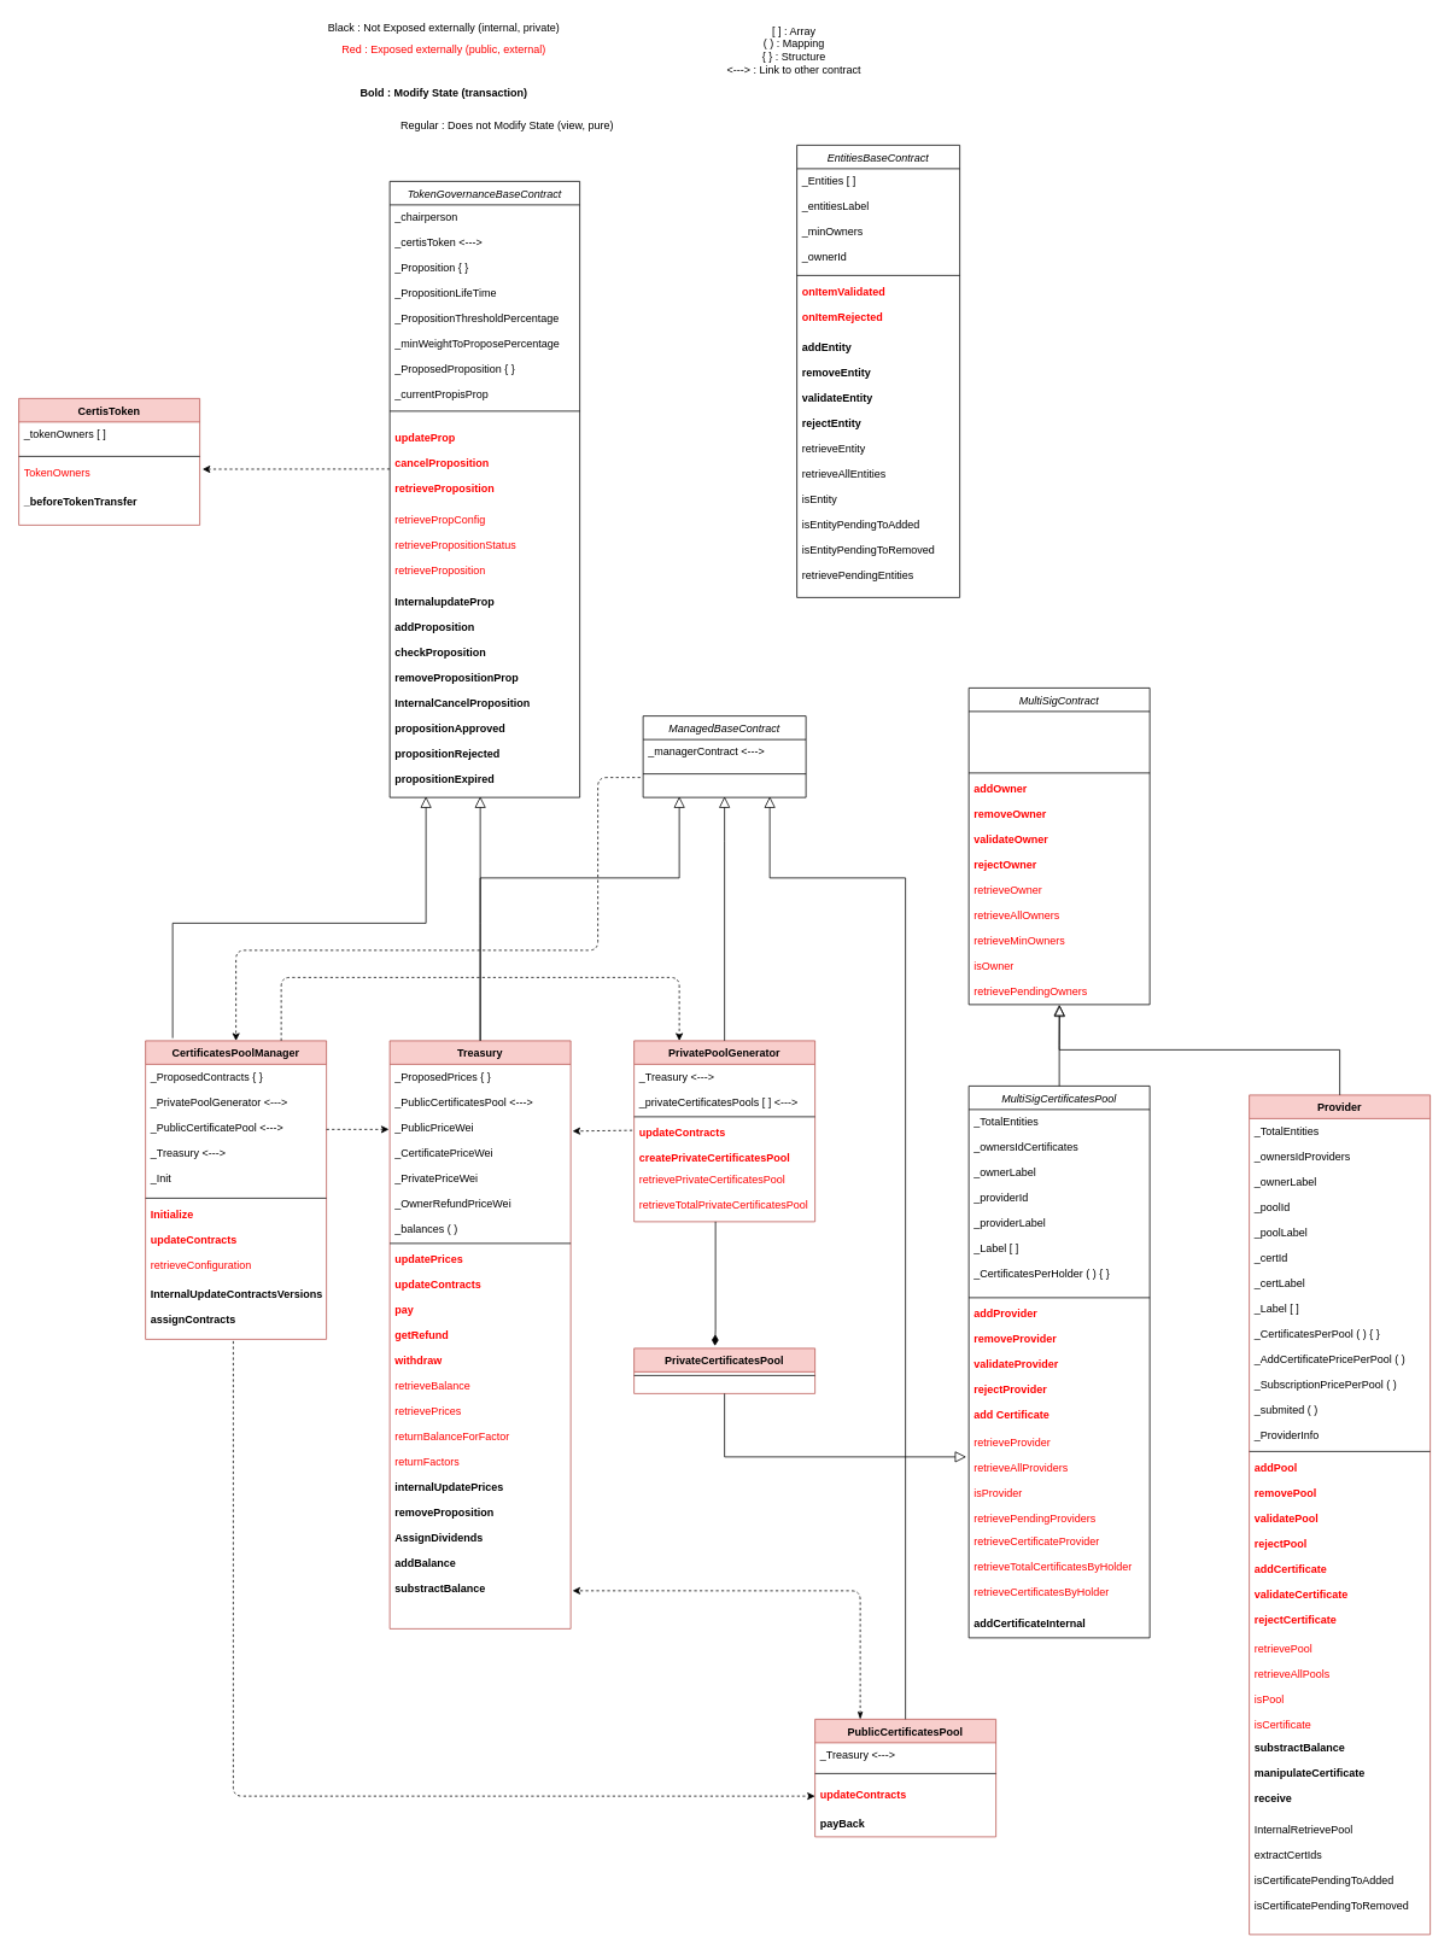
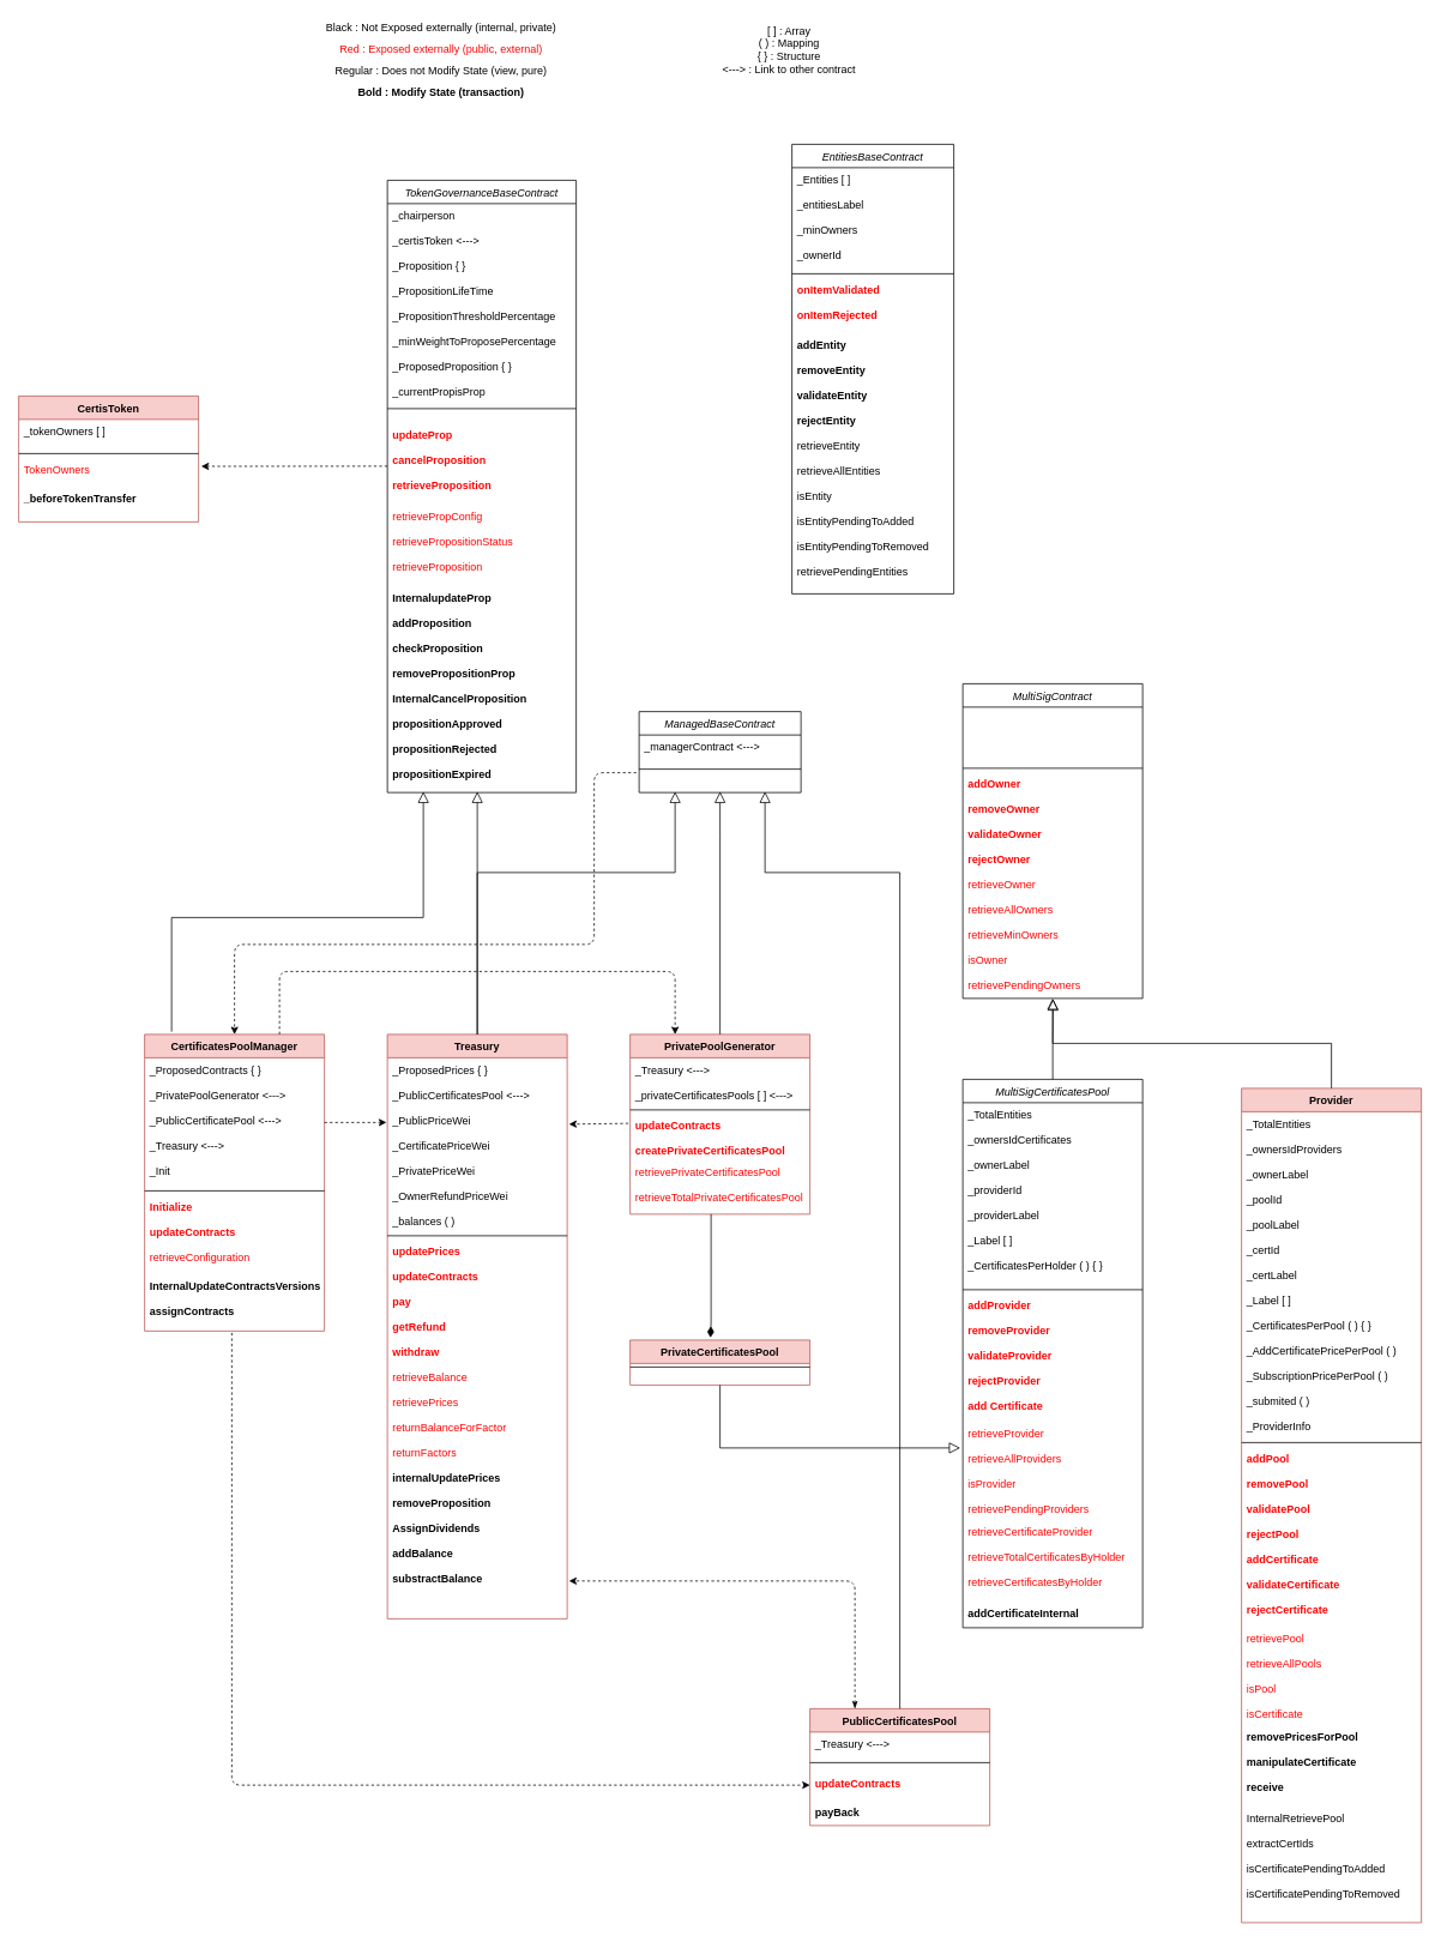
- <mxCell id="15" value="&lt;span style=&quot;font-weight: normal&quot;&gt;&lt;font color=&quot;#000000&quot;&gt;Regular : Does not Modify State (view, pure)&lt;/font&gt;&lt;/span&gt;" style="text;html=1;strokeColor=none;fillColor=none;align=center;verticalAlign=middle;whiteSpace=wrap;rounded=0;fontColor=#FF0000;fontStyle=1" vertex="1" parent="1"><mxGeometry x="400" y="129" width="320" height="20" as="geometry" /></mxCell>
+ <mxCell id="15" value="&lt;span style=&quot;font-weight: normal&quot;&gt;&lt;font color=&quot;#000000&quot;&gt;Regular : Does not Modify State (view, pure)&lt;/font&gt;&lt;/span&gt;" style="text;html=1;strokeColor=none;fillColor=none;align=center;verticalAlign=middle;whiteSpace=wrap;rounded=0;fontColor=#FF0000;fontStyle=1" vertex="1" parent="1"><mxGeometry x="330" y="69" width="320" height="20" as="geometry" /></mxCell>
- <mxCell id="62" value="substractBalance&#10;&#10;manipulateCertificate&#10;&#10;receive" style="text;align=left;verticalAlign=top;spacingLeft=4;spacingRight=4;overflow=hidden;rotatable=0;points=[[0,0.5],[1,0.5]];portConstraint=eastwest;fontStyle=1" vertex="1" parent="57"><mxGeometry y="708" width="200" height="90" as="geometry" /></mxCell>
+ <mxCell id="62" value="removePricesForPool&#10;&#10;manipulateCertificate&#10;&#10;receive" style="text;align=left;verticalAlign=top;spacingLeft=4;spacingRight=4;overflow=hidden;rotatable=0;points=[[0,0.5],[1,0.5]];portConstraint=eastwest;fontStyle=1" vertex="1" parent="57"><mxGeometry y="708" width="200" height="90" as="geometry" /></mxCell>
